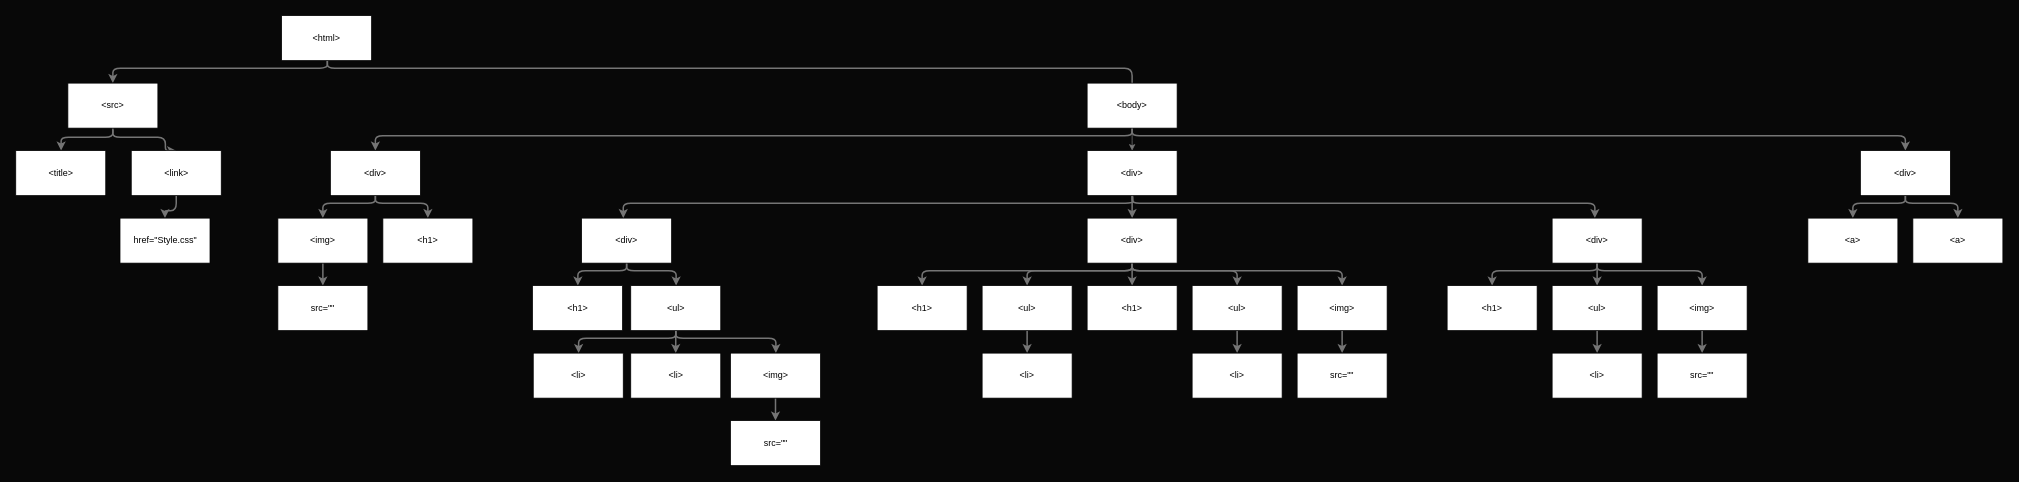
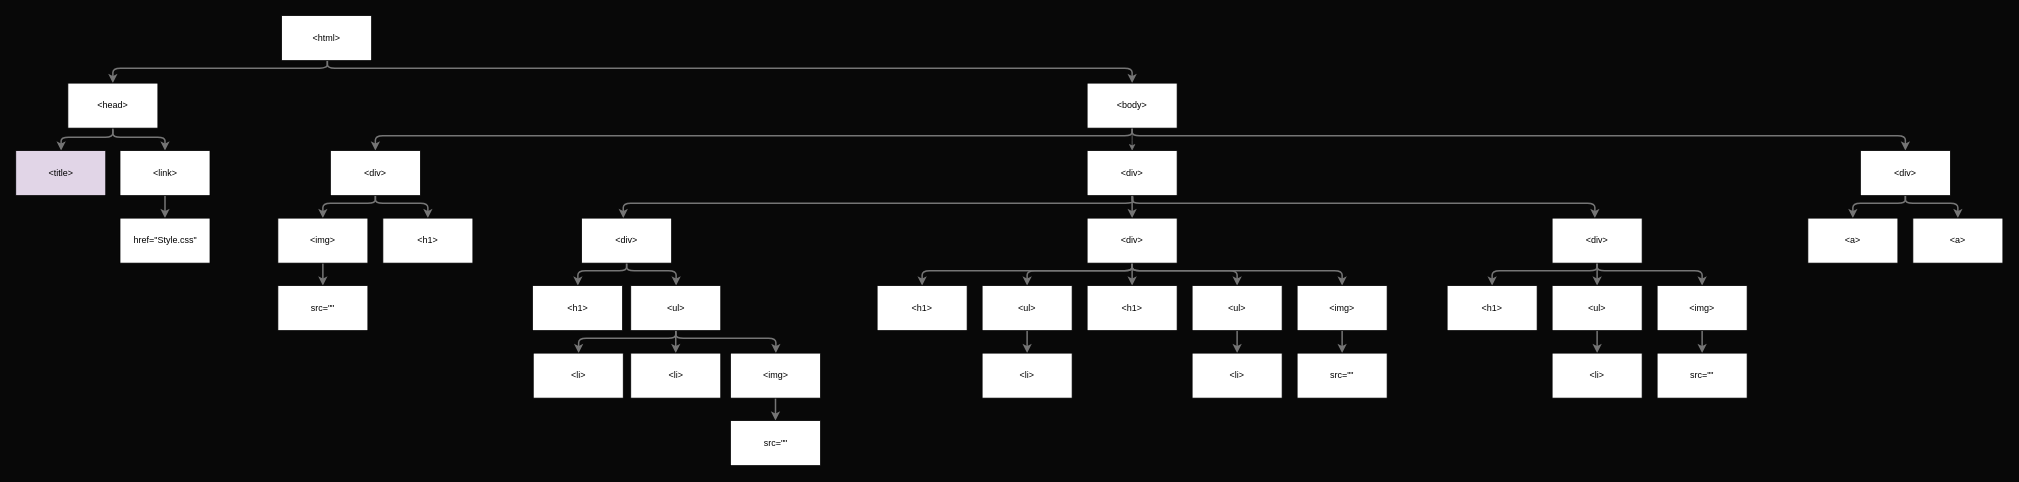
- <mxCell id="3" style="edgeStyle=orthogonalEdgeStyle;orthogonalLoop=1;jettySize=auto;html=1;entryX=0.5;entryY=0;entryDx=0;entryDy=0;exitX=0.508;exitY=1.003;exitDx=0;exitDy=0;exitPerimeter=0;strokeColor=#757575;strokeWidth=2;endArrow=none;" edge="1" parent="1" source="4" target="11"><mxGeometry relative="1" as="geometry"><mxPoint x="680" y="230" as="targetPoint" /><mxPoint x="445" y="80" as="sourcePoint" /><Array as="points"><mxPoint x="436" y="90" /><mxPoint x="1509" y="90" /></Array></mxGeometry></mxCell>
+ <mxCell id="3" style="edgeStyle=orthogonalEdgeStyle;orthogonalLoop=1;jettySize=auto;html=1;entryX=0.5;entryY=0;entryDx=0;entryDy=0;exitX=0.508;exitY=1.003;exitDx=0;exitDy=0;exitPerimeter=0;strokeColor=#757575;strokeWidth=2;" edge="1" parent="1" source="4" target="11"><mxGeometry relative="1" as="geometry"><mxPoint x="680" y="230" as="targetPoint" /><mxPoint x="445" y="80" as="sourcePoint" /><Array as="points"><mxPoint x="436" y="90" /><mxPoint x="1509" y="90" /></Array></mxGeometry></mxCell>
- <mxCell id="7" value="&amp;lt;src&amp;gt;" style="whiteSpace=wrap;html=1;" vertex="1" parent="1"><mxGeometry x="90" y="110" width="120" height="60" as="geometry" /></mxCell>
+ <mxCell id="7" value="&amp;lt;head&amp;gt;" style="whiteSpace=wrap;html=1;" vertex="1" parent="1"><mxGeometry x="90" y="110" width="120" height="60" as="geometry" /></mxCell>
- <mxCell id="12" value="&amp;lt;title&amp;gt;" style="whiteSpace=wrap;html=1;" vertex="1" parent="1"><mxGeometry x="20.5" y="200" width="120" height="60" as="geometry" /></mxCell>
+ <mxCell id="12" value="&amp;lt;title&amp;gt;" style="whiteSpace=wrap;html=1;fillColor=#e1d5e7;" vertex="1" parent="1"><mxGeometry x="20.5" y="200" width="120" height="60" as="geometry" /></mxCell>
- <mxCell id="14" value="&amp;lt;link&amp;gt;" style="whiteSpace=wrap;html=1;" vertex="1" parent="1"><mxGeometry x="174.5" y="200" width="120" height="60" as="geometry" /></mxCell>
+ <mxCell id="14" value="&amp;lt;link&amp;gt;" style="whiteSpace=wrap;html=1;" vertex="1" parent="1"><mxGeometry x="159.5" y="200" width="120" height="60" as="geometry" /></mxCell>
